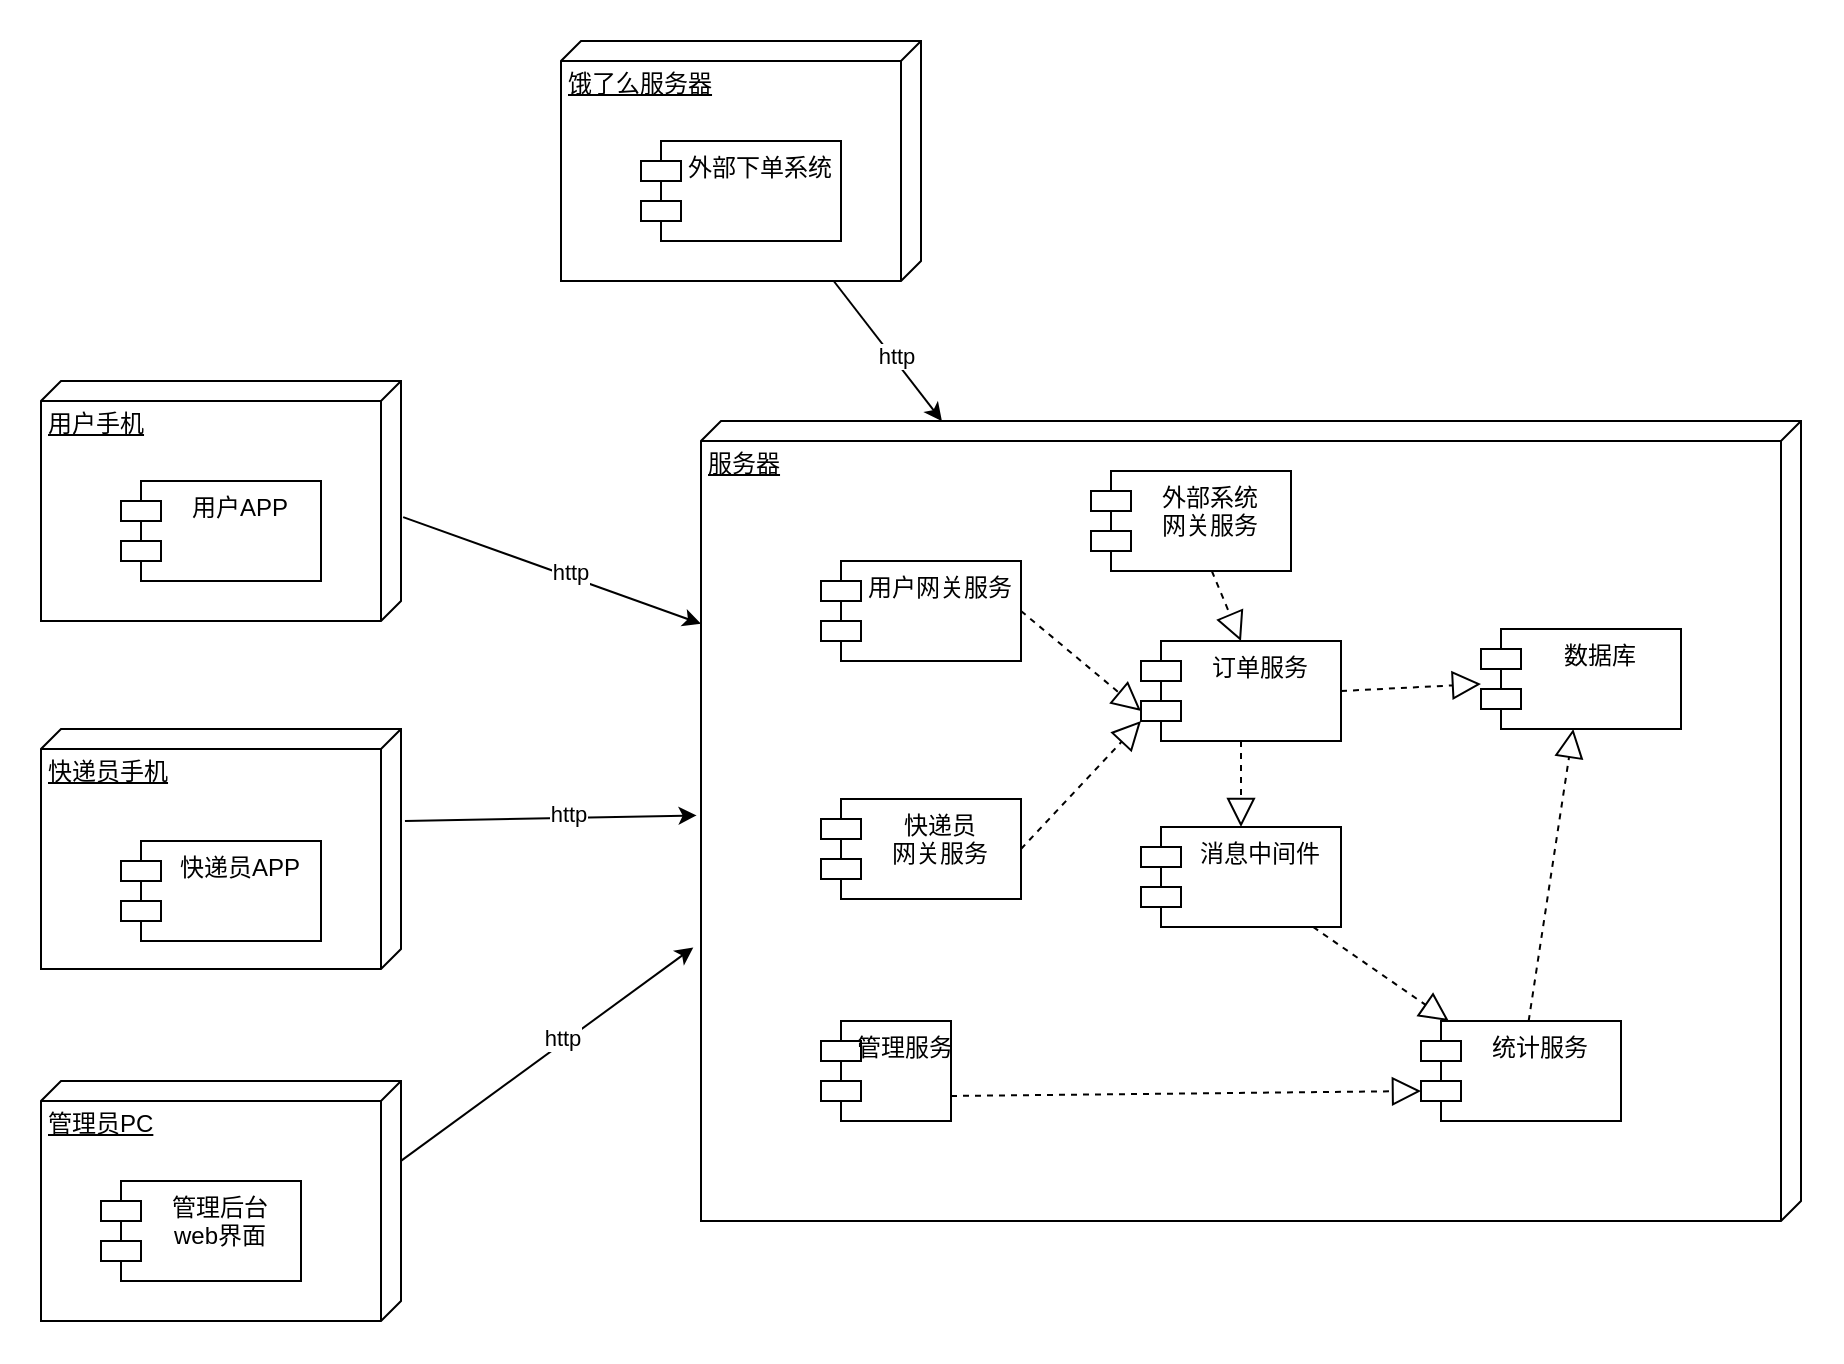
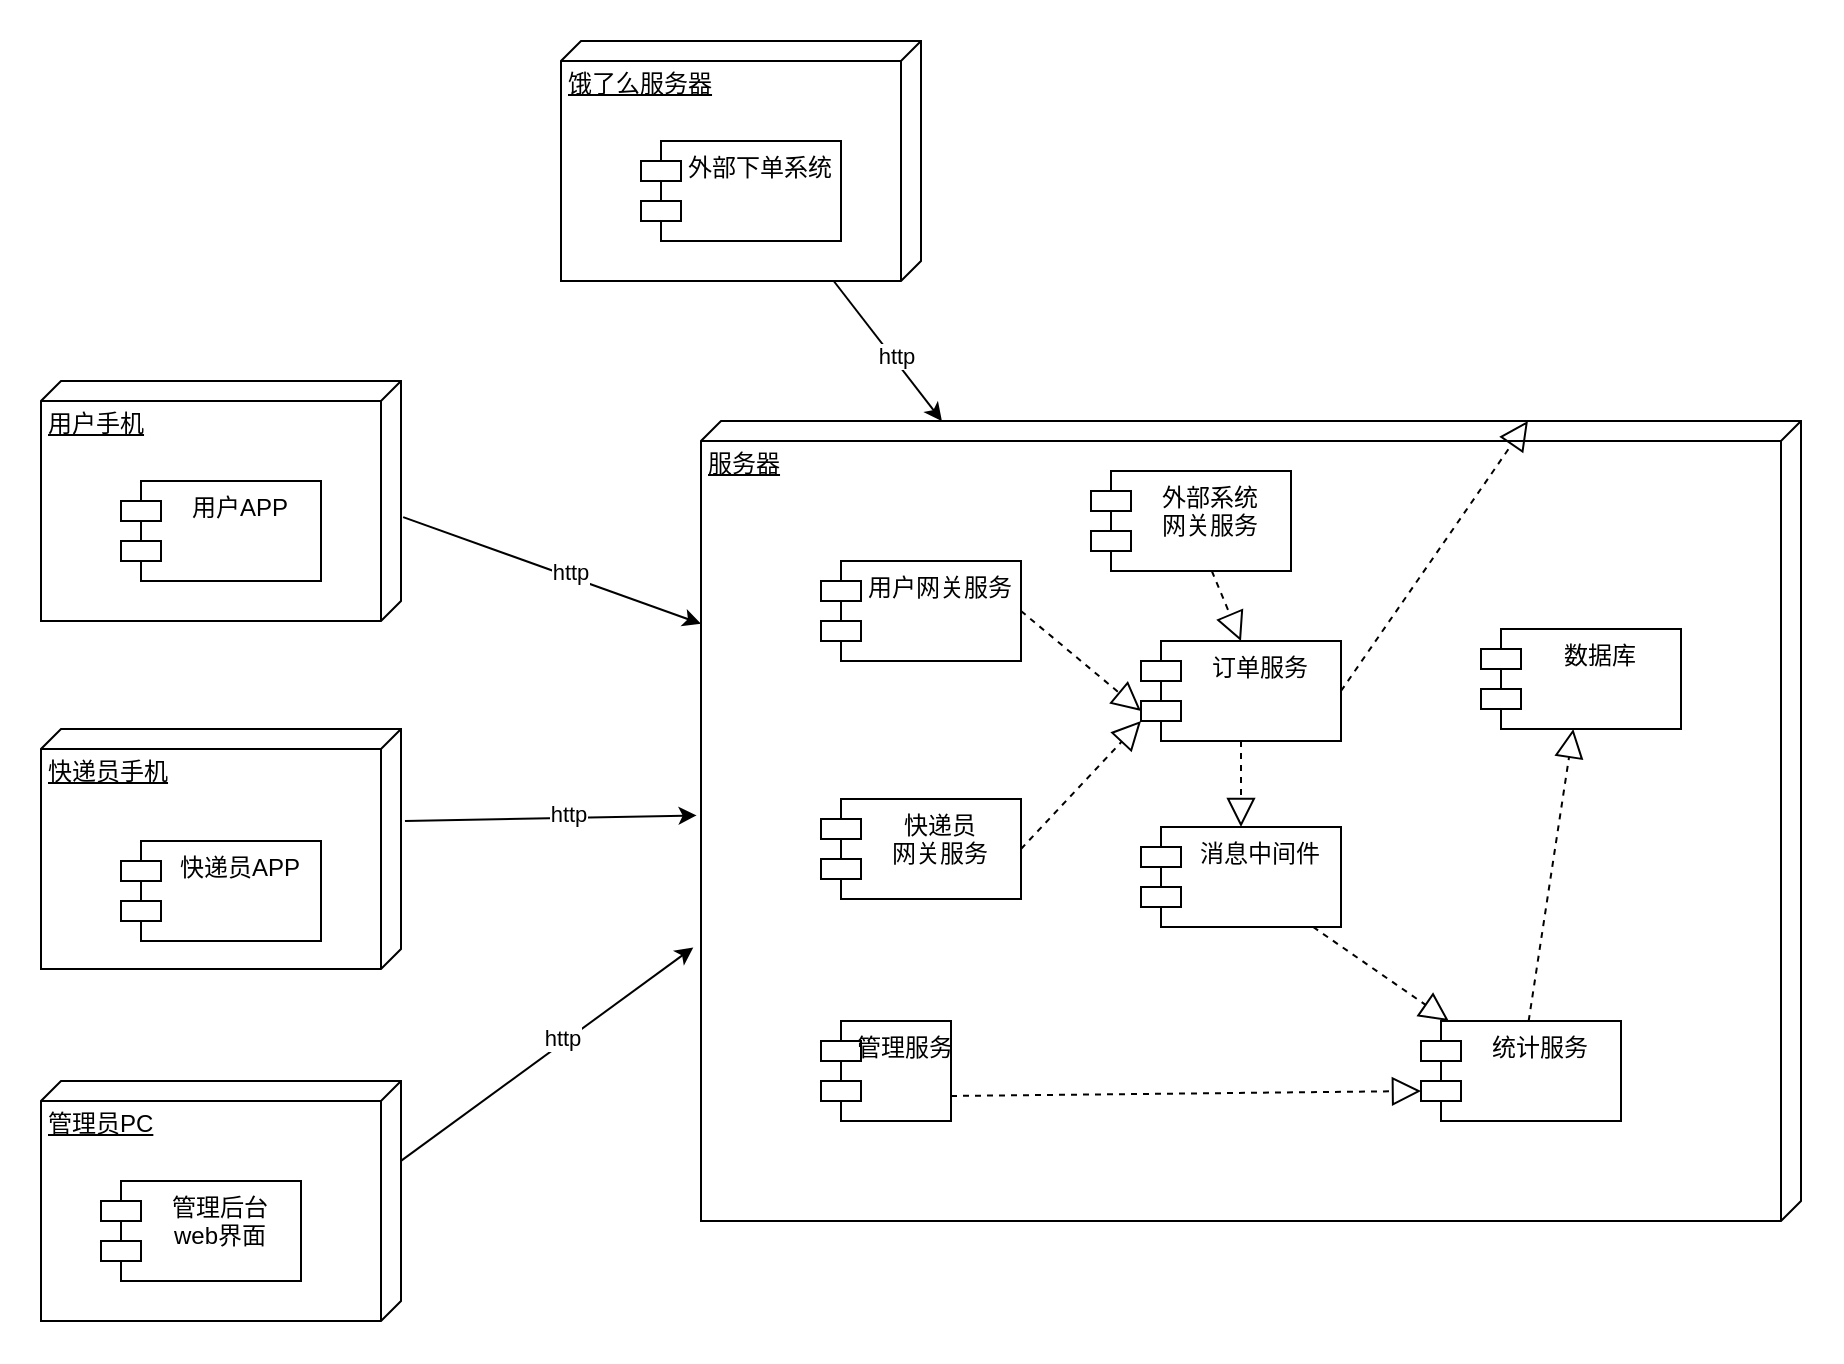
- <mxCell id="21" value="" style="endArrow=block;dashed=1;endFill=0;endSize=12;html=1;exitX=1;exitY=0.5;exitDx=0;exitDy=0;" edge="1" parent="1" source="12" target="15"><mxGeometry width="160" relative="1" as="geometry"><mxPoint x="630" y="380" as="sourcePoint" /><mxPoint x="630" y="423" as="targetPoint" /></mxGeometry></mxCell>
+ <mxCell id="21" value="" style="endArrow=block;dashed=1;endFill=0;endSize=12;html=1;exitX=1;exitY=0.5;exitDx=0;exitDy=0;" edge="1" parent="1" source="12" target="8"><mxGeometry width="160" relative="1" as="geometry"><mxPoint x="630" y="380" as="sourcePoint" /><mxPoint x="630" y="423" as="targetPoint" /></mxGeometry></mxCell>
